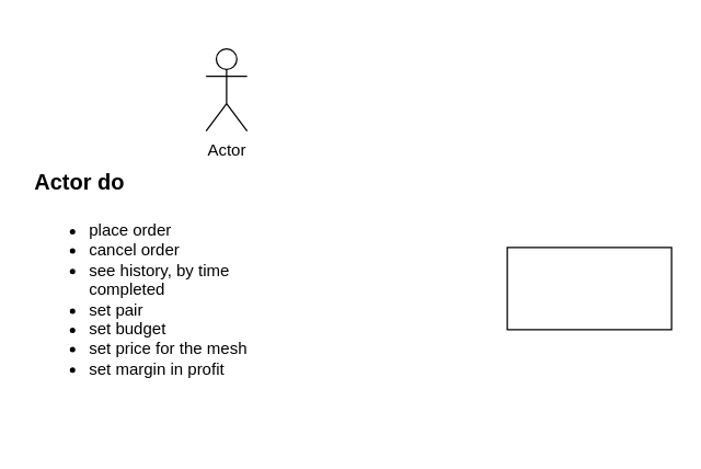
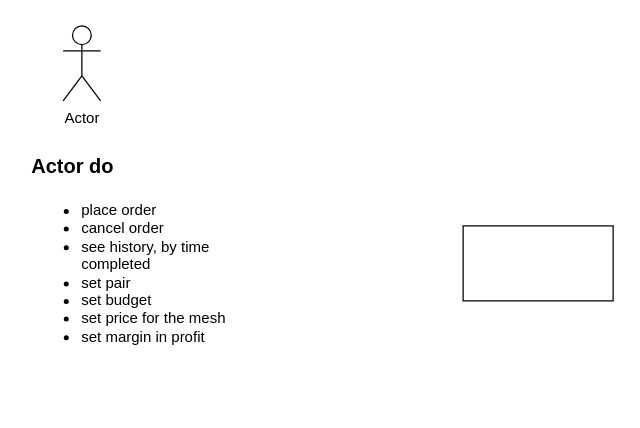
- <mxCell id="3" value="Actor" style="shape=umlActor;verticalLabelPosition=bottom;verticalAlign=top;html=1;outlineConnect=0;" vertex="1" parent="1"><mxGeometry x="150" y="35" width="30" height="60" as="geometry" /></mxCell>
+ <mxCell id="3" value="Actor" style="shape=umlActor;verticalLabelPosition=bottom;verticalAlign=top;html=1;outlineConnect=0;" vertex="1" parent="1"><mxGeometry x="50" y="20" width="30" height="60" as="geometry" /></mxCell>
